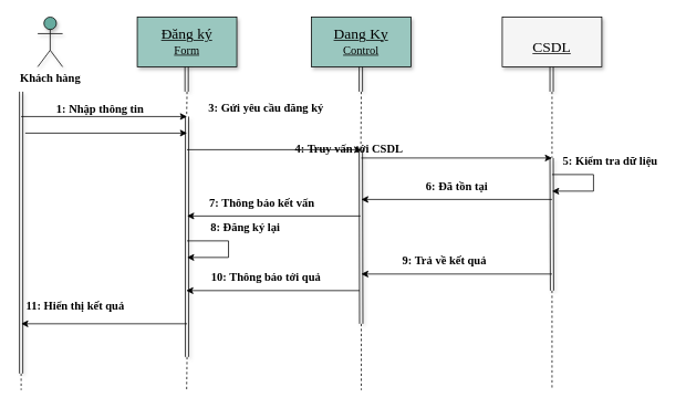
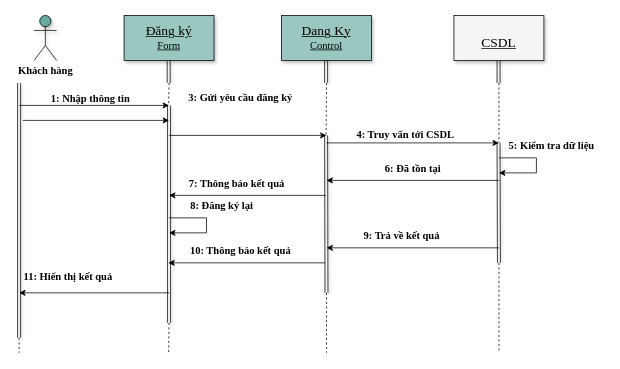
- <mxCell id="30" value="&lt;b&gt;4: Truy vấn tới CSDL&lt;/b&gt;" style="text;html=1;align=center;verticalAlign=middle;resizable=0;points=[];autosize=1;strokeColor=none;fillColor=none;fontSize=14;fontFamily=Times New Roman;" vertex="1" parent="1"><mxGeometry x="345" y="165" width="150" height="30" as="geometry" /></mxCell>
+ <mxCell id="30" value="&lt;b&gt;4: Truy vấn tới CSDL&lt;/b&gt;" style="text;html=1;align=center;verticalAlign=middle;resizable=0;points=[];autosize=1;strokeColor=none;fillColor=none;fontSize=14;fontFamily=Times New Roman;" vertex="1" parent="1"><mxGeometry x="465" y="165" width="150" height="30" as="geometry" /></mxCell>
- <mxCell id="33" value="&lt;b&gt;7: Thông báo kết vấn&lt;/b&gt;" style="text;html=1;align=center;verticalAlign=middle;resizable=0;points=[];autosize=1;strokeColor=none;fillColor=none;fontSize=14;fontFamily=Times New Roman;" vertex="1" parent="1"><mxGeometry x="240" y="230" width="150" height="30" as="geometry" /></mxCell>
+ <mxCell id="33" value="&lt;b&gt;7: Thông báo kết quả&lt;/b&gt;" style="text;html=1;align=center;verticalAlign=middle;resizable=0;points=[];autosize=1;strokeColor=none;fillColor=none;fontSize=14;fontFamily=Times New Roman;" vertex="1" parent="1"><mxGeometry x="240" y="230" width="150" height="30" as="geometry" /></mxCell>
- <mxCell id="44" value="&lt;b&gt;10: Thông báo tới quả&lt;/b&gt;" style="text;html=1;align=center;verticalAlign=middle;resizable=0;points=[];autosize=1;strokeColor=none;fillColor=none;fontSize=14;fontFamily=Times New Roman;" vertex="1" parent="1"><mxGeometry x="240" y="320" width="160" height="30" as="geometry" /></mxCell>
+ <mxCell id="44" value="&lt;b&gt;10: Thông báo kết quả&lt;/b&gt;" style="text;html=1;align=center;verticalAlign=middle;resizable=0;points=[];autosize=1;strokeColor=none;fillColor=none;fontSize=14;fontFamily=Times New Roman;" vertex="1" parent="1"><mxGeometry x="240" y="320" width="160" height="30" as="geometry" /></mxCell>
